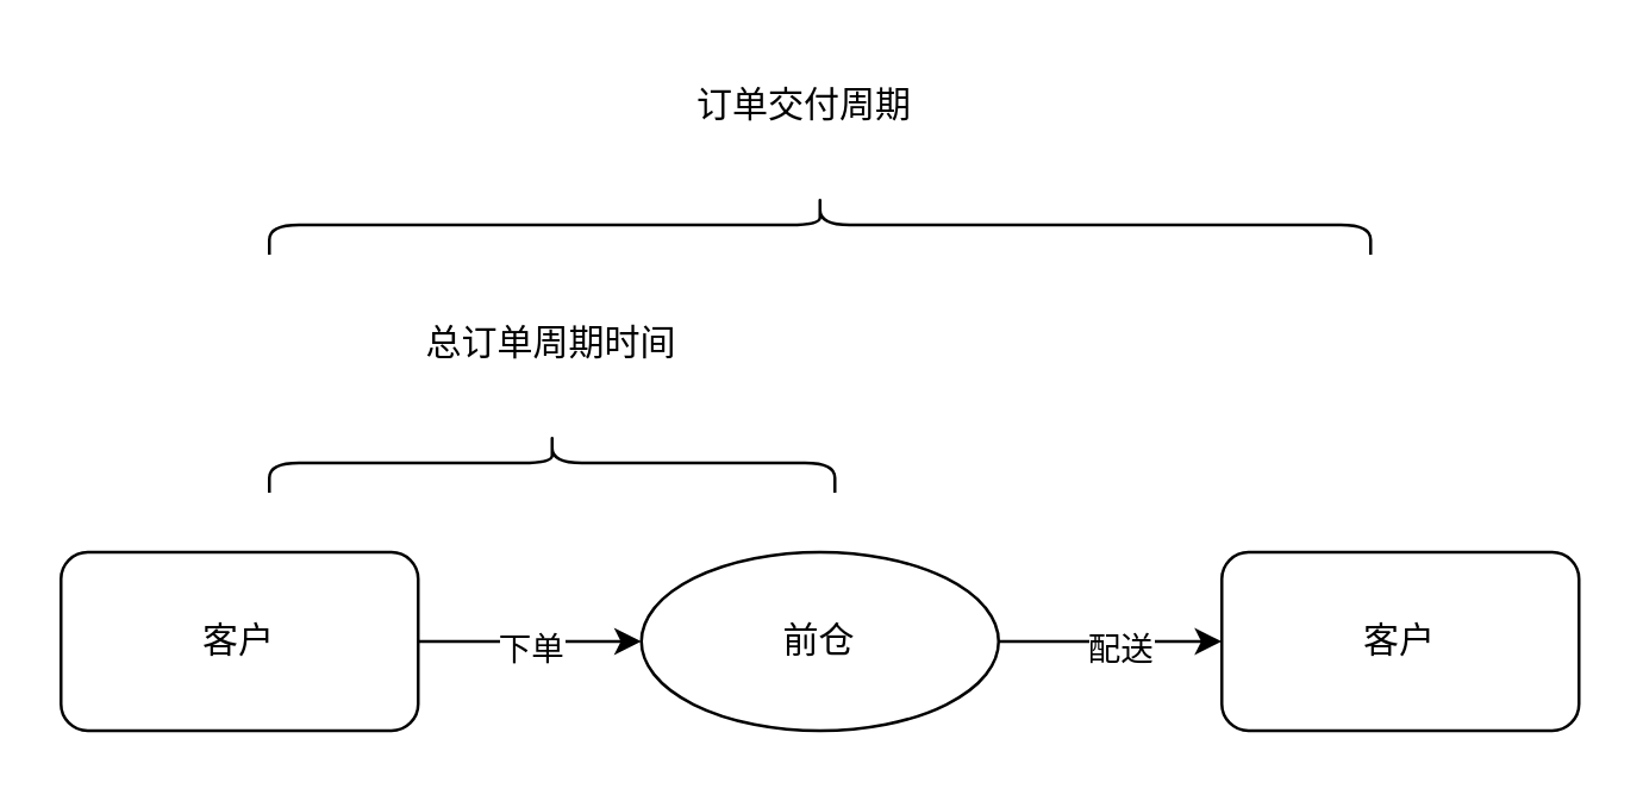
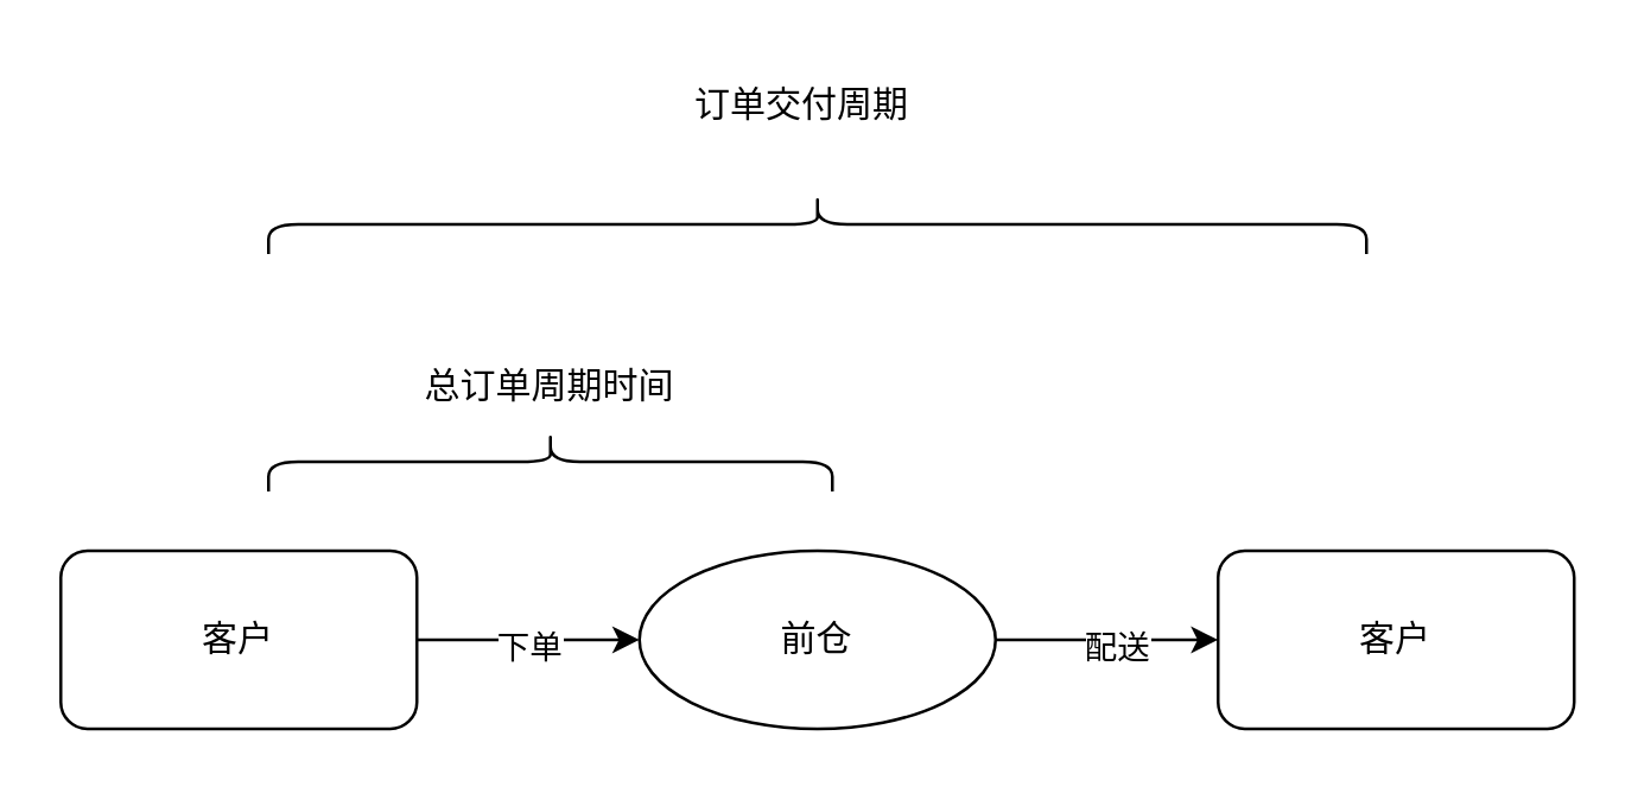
- <mxCell id="10" value="总订单周期时间" style="text;html=1;align=center;verticalAlign=middle;whiteSpace=wrap;rounded=0;" vertex="1" parent="1"><mxGeometry x="140" y="100" width="90" height="30" as="geometry" /></mxCell>
+ <mxCell id="10" value="总订单周期时间" style="text;html=1;align=center;verticalAlign=middle;whiteSpace=wrap;rounded=0;" vertex="1" parent="1"><mxGeometry x="140" y="115" width="90" height="30" as="geometry" /></mxCell>
